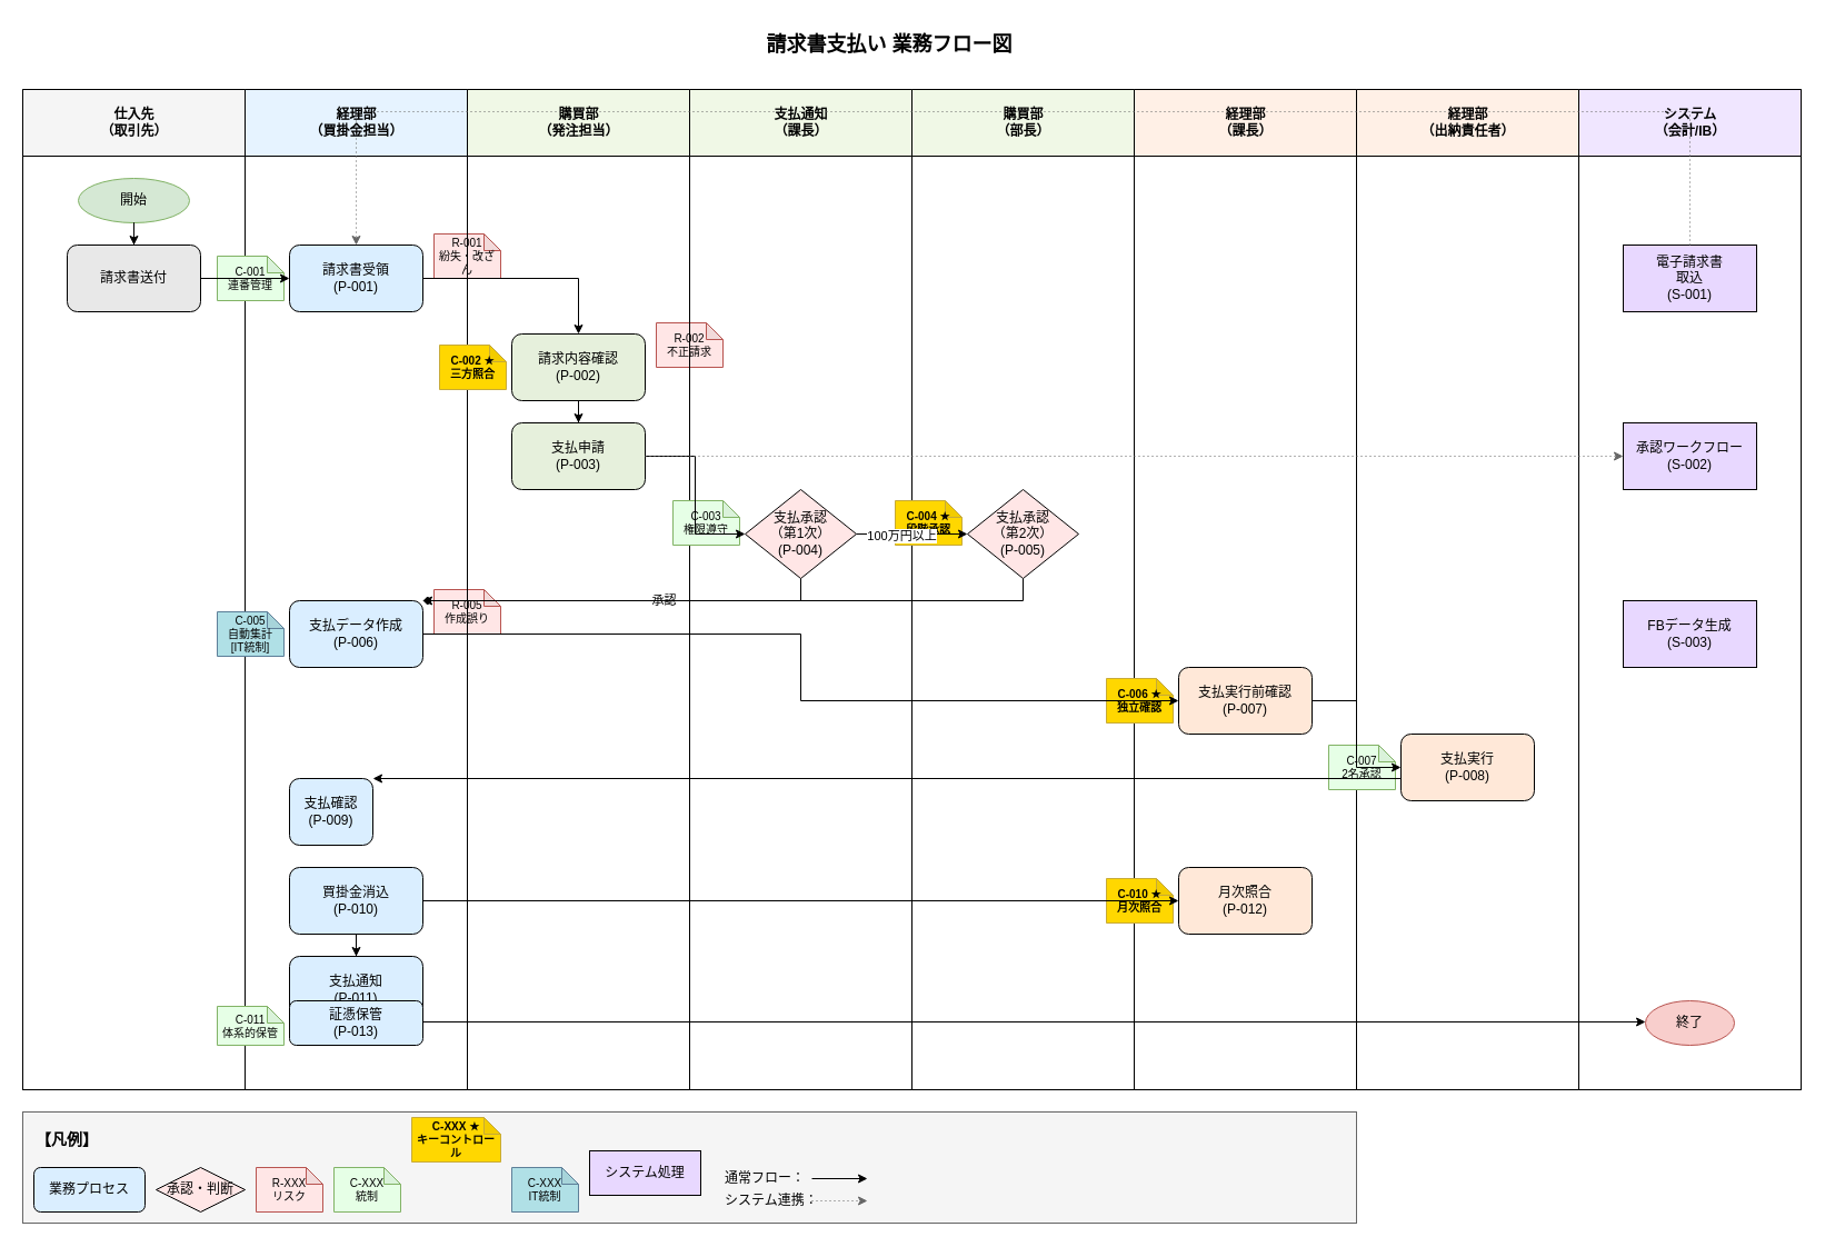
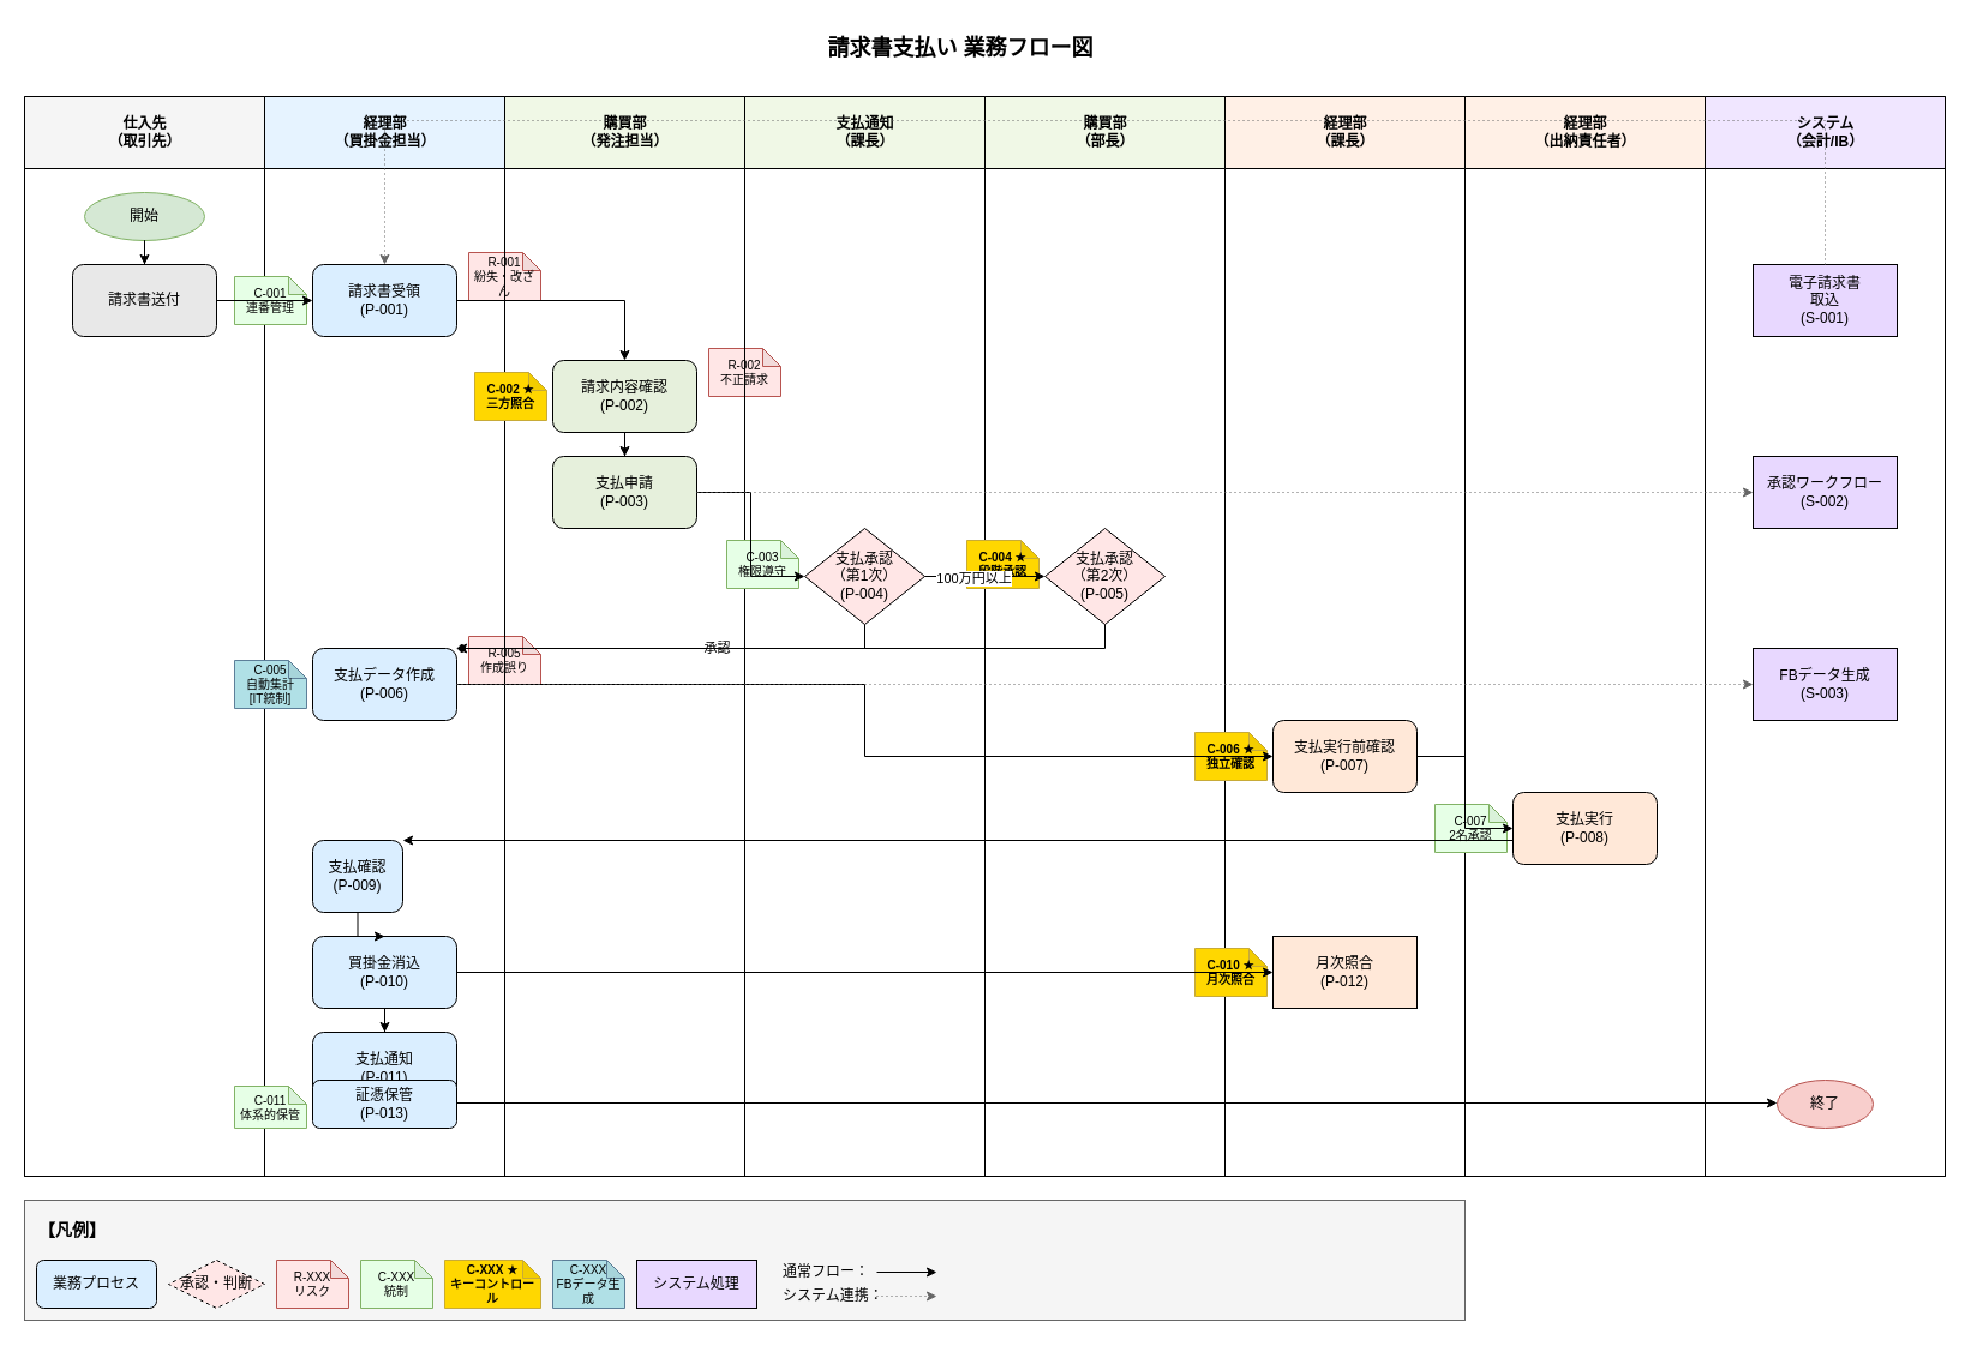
+ <mxCell id="60" style="edgeStyle=orthogonalEdgeStyle;rounded=0;orthogonalLoop=1;jettySize=auto;html=1;dashed=1;dashPattern=1 3;strokeColor=#666666;" parent="1" source="11" target="39" edge="1"><mxGeometry relative="1" as="geometry" /></mxCell>
+ <mxCell id="54" style="edgeStyle=orthogonalEdgeStyle;rounded=0;orthogonalLoop=1;jettySize=auto;html=1;" parent="1" source="14" target="15" edge="1"><mxGeometry relative="1" as="geometry" /></mxCell>
- <mxCell id="31" value="月次照合&lt;br&gt;(P-012)" style="rounded=1;whiteSpace=wrap;html=1;fillColor=#FFE8D8;strokeColor=#000000;" parent="28" vertex="1"><mxGeometry x="40" y="700" width="120" height="60" as="geometry" /></mxCell>
+ <mxCell id="31" value="月次照合&lt;br&gt;(P-012)" style="whiteSpace=wrap;html=1;fillColor=#FFE8D8;strokeColor=#000000;rounded=0;" parent="28" vertex="1"><mxGeometry x="40" y="700" width="120" height="60" as="geometry" /></mxCell>
- <mxCell id="69" value="C-XXX ★&lt;br&gt;キーコントロール" style="shape=note;whiteSpace=wrap;html=1;backgroundOutline=1;darkOpacity=0.05;fillColor=#FFD700;strokeColor=#C8AB37;size=15;fontSize=10;fontStyle=1;" parent="1" vertex="1"><mxGeometry x="370" y="1005" width="80" height="40" as="geometry" /></mxCell>
+ <mxCell id="69" value="C-XXX ★&lt;br&gt;キーコントロール" style="shape=note;whiteSpace=wrap;html=1;backgroundOutline=1;darkOpacity=0.05;fillColor=#FFD700;strokeColor=#C8AB37;size=15;fontSize=10;fontStyle=1;" parent="1" vertex="1"><mxGeometry x="370" y="1050" width="80" height="40" as="geometry" /></mxCell>
- <mxCell id="71" value="システム処理" style="rectangle;whiteSpace=wrap;html=1;fillColor=#E8D8FF;" parent="1" vertex="1"><mxGeometry x="530" y="1035" width="100" height="40" as="geometry" /></mxCell>
+ <mxCell id="71" value="システム処理" style="rectangle;whiteSpace=wrap;html=1;fillColor=#E8D8FF;" parent="1" vertex="1"><mxGeometry x="530" y="1050" width="100" height="40" as="geometry" /></mxCell>
- <mxCell id="66" value="承認・判断" style="rhombus;whiteSpace=wrap;html=1;fillColor=#FFE6E6;" parent="1" vertex="1"><mxGeometry x="140" y="1050" width="80" height="40" as="geometry" /></mxCell>
+ <mxCell id="66" value="承認・判断" style="rhombus;whiteSpace=wrap;html=1;fillColor=#FFE6E6;dashed=1;" parent="1" vertex="1"><mxGeometry x="140" y="1050" width="80" height="40" as="geometry" /></mxCell>
- <mxCell id="70" value="C-XXX&lt;br&gt;IT統制" style="shape=note;whiteSpace=wrap;html=1;backgroundOutline=1;darkOpacity=0.05;fillColor=#B0E0E6;strokeColor=#5D7F99;size=15;fontSize=10;" parent="1" vertex="1"><mxGeometry x="460" y="1050" width="60" height="40" as="geometry" /></mxCell>
+ <mxCell id="70" value="C-XXX&lt;br&gt;FBデータ生成" style="shape=note;whiteSpace=wrap;html=1;backgroundOutline=1;darkOpacity=0.05;fillColor=#B0E0E6;strokeColor=#5D7F99;size=15;fontSize=10;" parent="1" vertex="1"><mxGeometry x="460" y="1050" width="60" height="40" as="geometry" /></mxCell>
